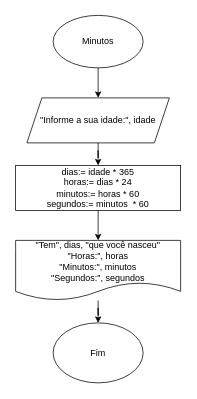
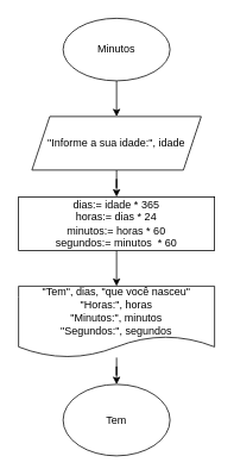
- <mxCell id="8" value="Fim" style="ellipse;whiteSpace=wrap;html=1;" vertex="1" parent="1"><mxGeometry x="70" y="430" width="120" height="80" as="geometry" /></mxCell>
+ <mxCell id="8" value="Tem" style="ellipse;whiteSpace=wrap;html=1;" vertex="1" parent="1"><mxGeometry x="70" y="430" width="120" height="80" as="geometry" /></mxCell>
